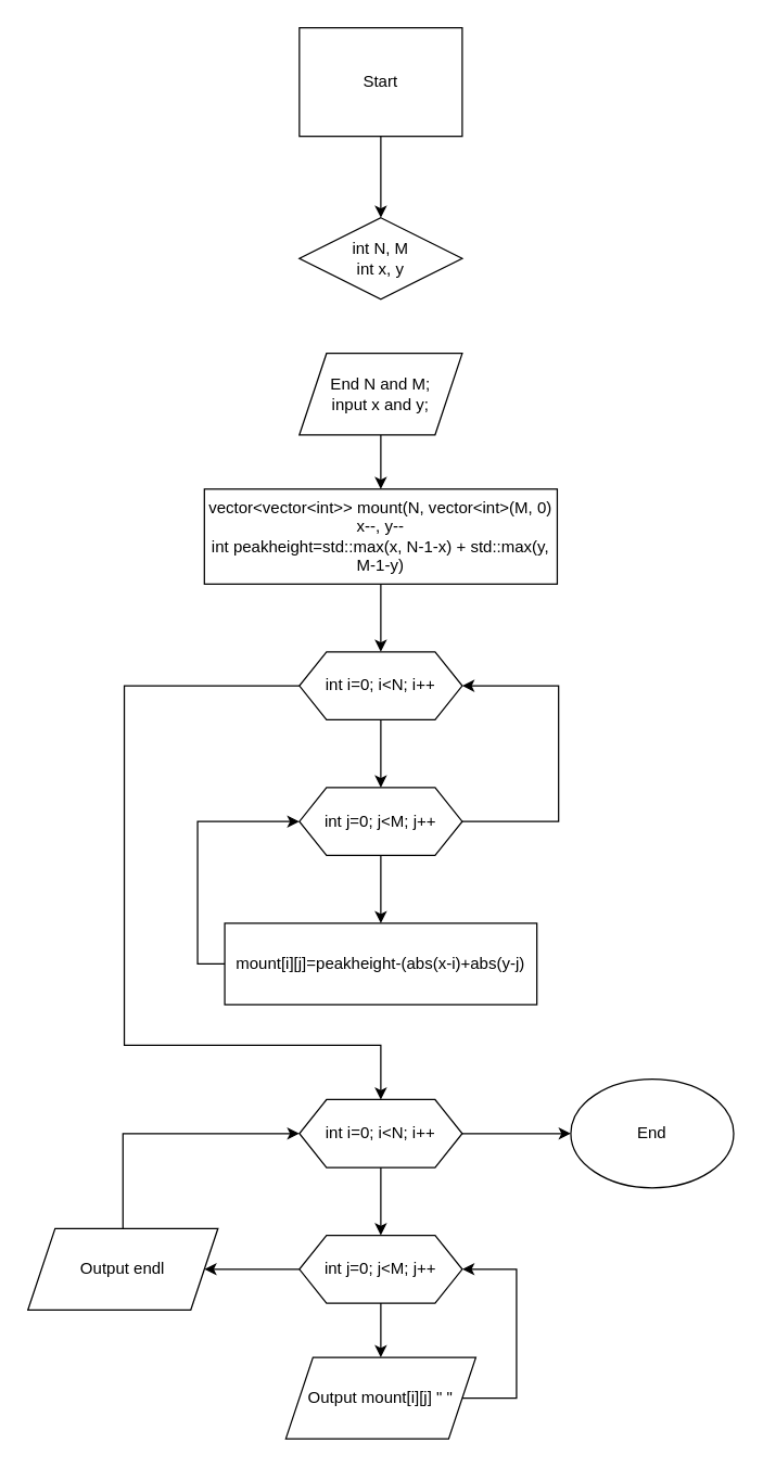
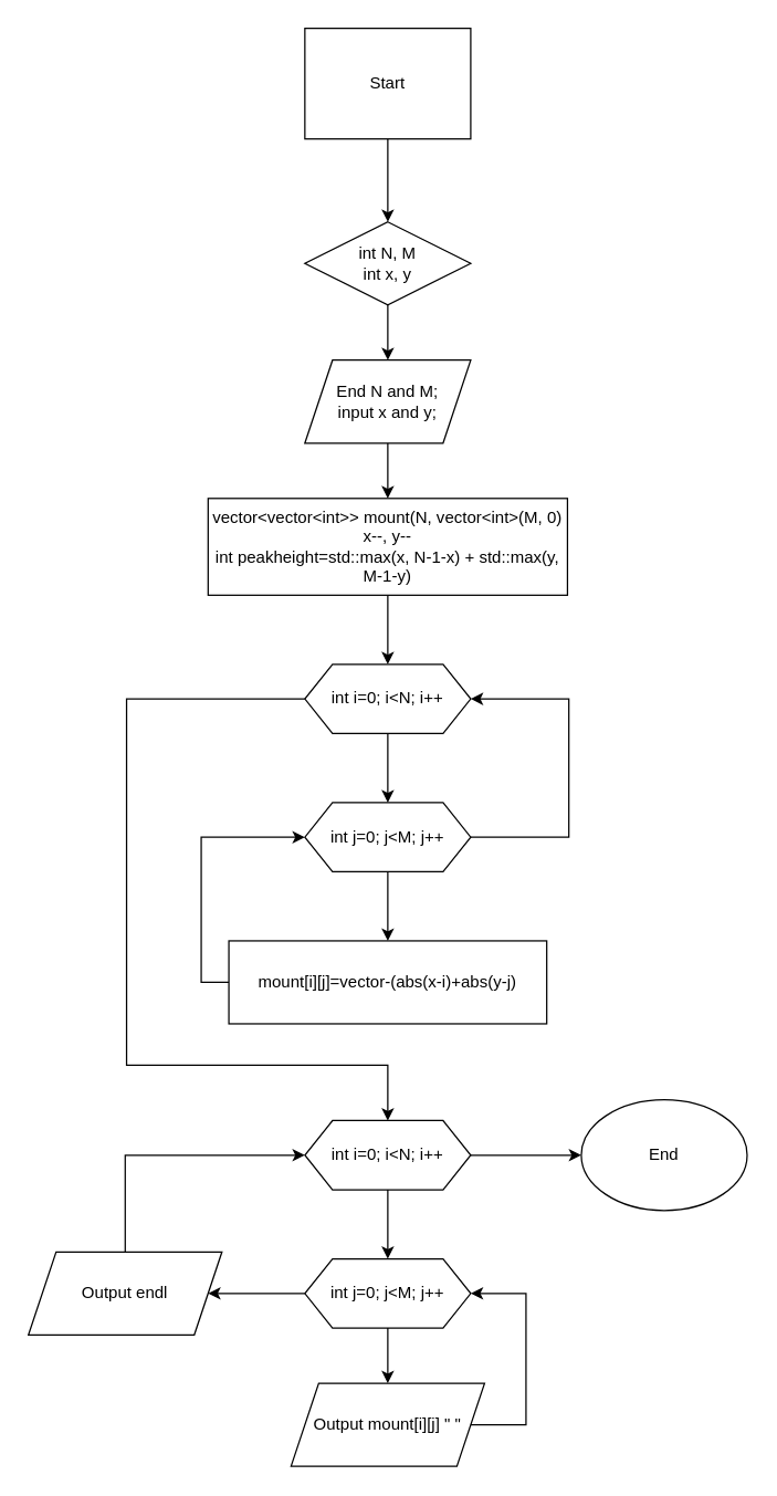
+ <mxCell id="4" value="" style="edgeStyle=orthogonalEdgeStyle;rounded=0;orthogonalLoop=1;jettySize=auto;html=1;" edge="1" parent="1" source="5" target="7"><mxGeometry relative="1" as="geometry" /></mxCell>
- <mxCell id="17" value="mount[i][j]=peakheight-(abs(x-i)+abs(y-j)" style="rounded=0;whiteSpace=wrap;html=1;" vertex="1" parent="1"><mxGeometry x="165" y="680" width="230" height="60" as="geometry" /></mxCell>
+ <mxCell id="17" value="mount[i][j]=vector-(abs(x-i)+abs(y-j)" style="rounded=0;whiteSpace=wrap;html=1;" vertex="1" parent="1"><mxGeometry x="165" y="680" width="230" height="60" as="geometry" /></mxCell>
